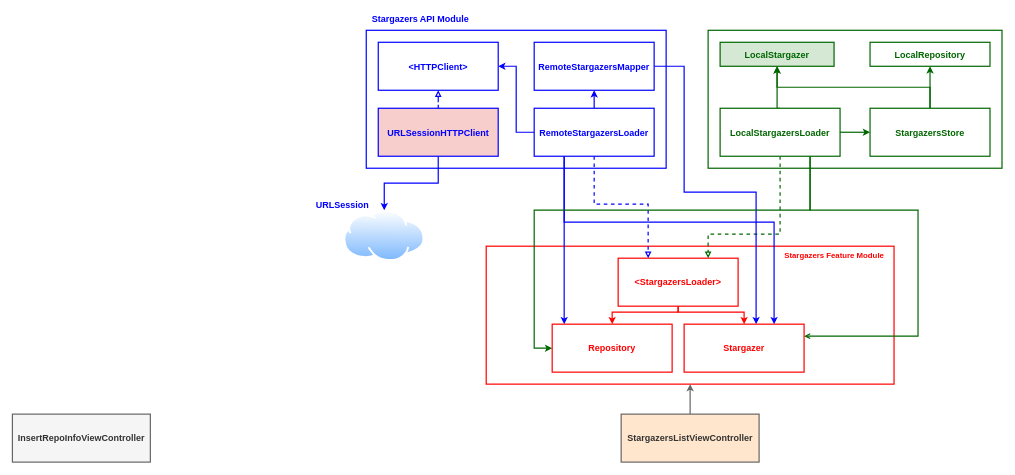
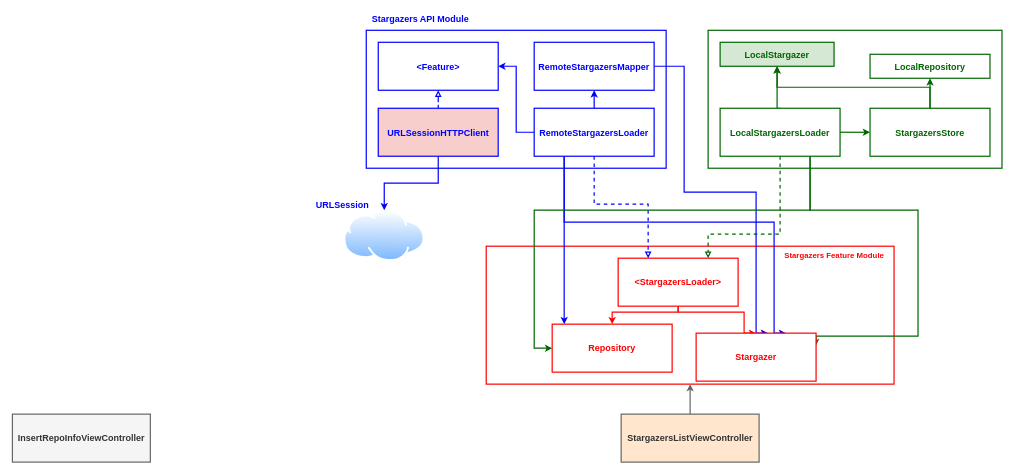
- <mxCell id="39" value="LocalRepository" style="rounded=0;whiteSpace=wrap;html=1;fontSize=15;strokeWidth=2;fontStyle=1;strokeColor=#006600;fontColor=#006600;" vertex="1" parent="1"><mxGeometry x="1450" y="70" width="200" height="40" as="geometry" /></mxCell>
+ <mxCell id="39" value="LocalRepository" style="rounded=0;whiteSpace=wrap;html=1;fontSize=15;strokeWidth=2;fontStyle=1;strokeColor=#006600;fontColor=#006600;" vertex="1" parent="1"><mxGeometry x="1450" y="90" width="200" height="40" as="geometry" /></mxCell>
- <mxCell id="19" value="&amp;lt;HTTPClient&amp;gt;" style="rounded=0;whiteSpace=wrap;html=1;fontSize=15;strokeWidth=2;fontStyle=1;strokeColor=#0000FF;fontColor=#0000FF;" parent="1" vertex="1"><mxGeometry x="630" y="70" width="200" height="80" as="geometry" /></mxCell>
+ <mxCell id="19" value="&amp;lt;Feature&amp;gt;" style="rounded=0;whiteSpace=wrap;html=1;fontSize=15;strokeWidth=2;fontStyle=1;strokeColor=#0000FF;fontColor=#0000FF;" parent="1" vertex="1"><mxGeometry x="630" y="70" width="200" height="80" as="geometry" /></mxCell>
- <mxCell id="37" value="Stargazer" style="rounded=0;whiteSpace=wrap;html=1;fontSize=15;strokeWidth=2;fontStyle=1;strokeColor=#FF0000;fontColor=#FF0000;" vertex="1" parent="1"><mxGeometry x="1140" y="540" width="200" height="80" as="geometry" /></mxCell>
+ <mxCell id="37" value="Stargazer" style="rounded=0;whiteSpace=wrap;html=1;fontSize=15;strokeWidth=2;fontStyle=1;strokeColor=#FF0000;fontColor=#FF0000;" vertex="1" parent="1"><mxGeometry x="1160" y="555" width="200" height="80" as="geometry" /></mxCell>
